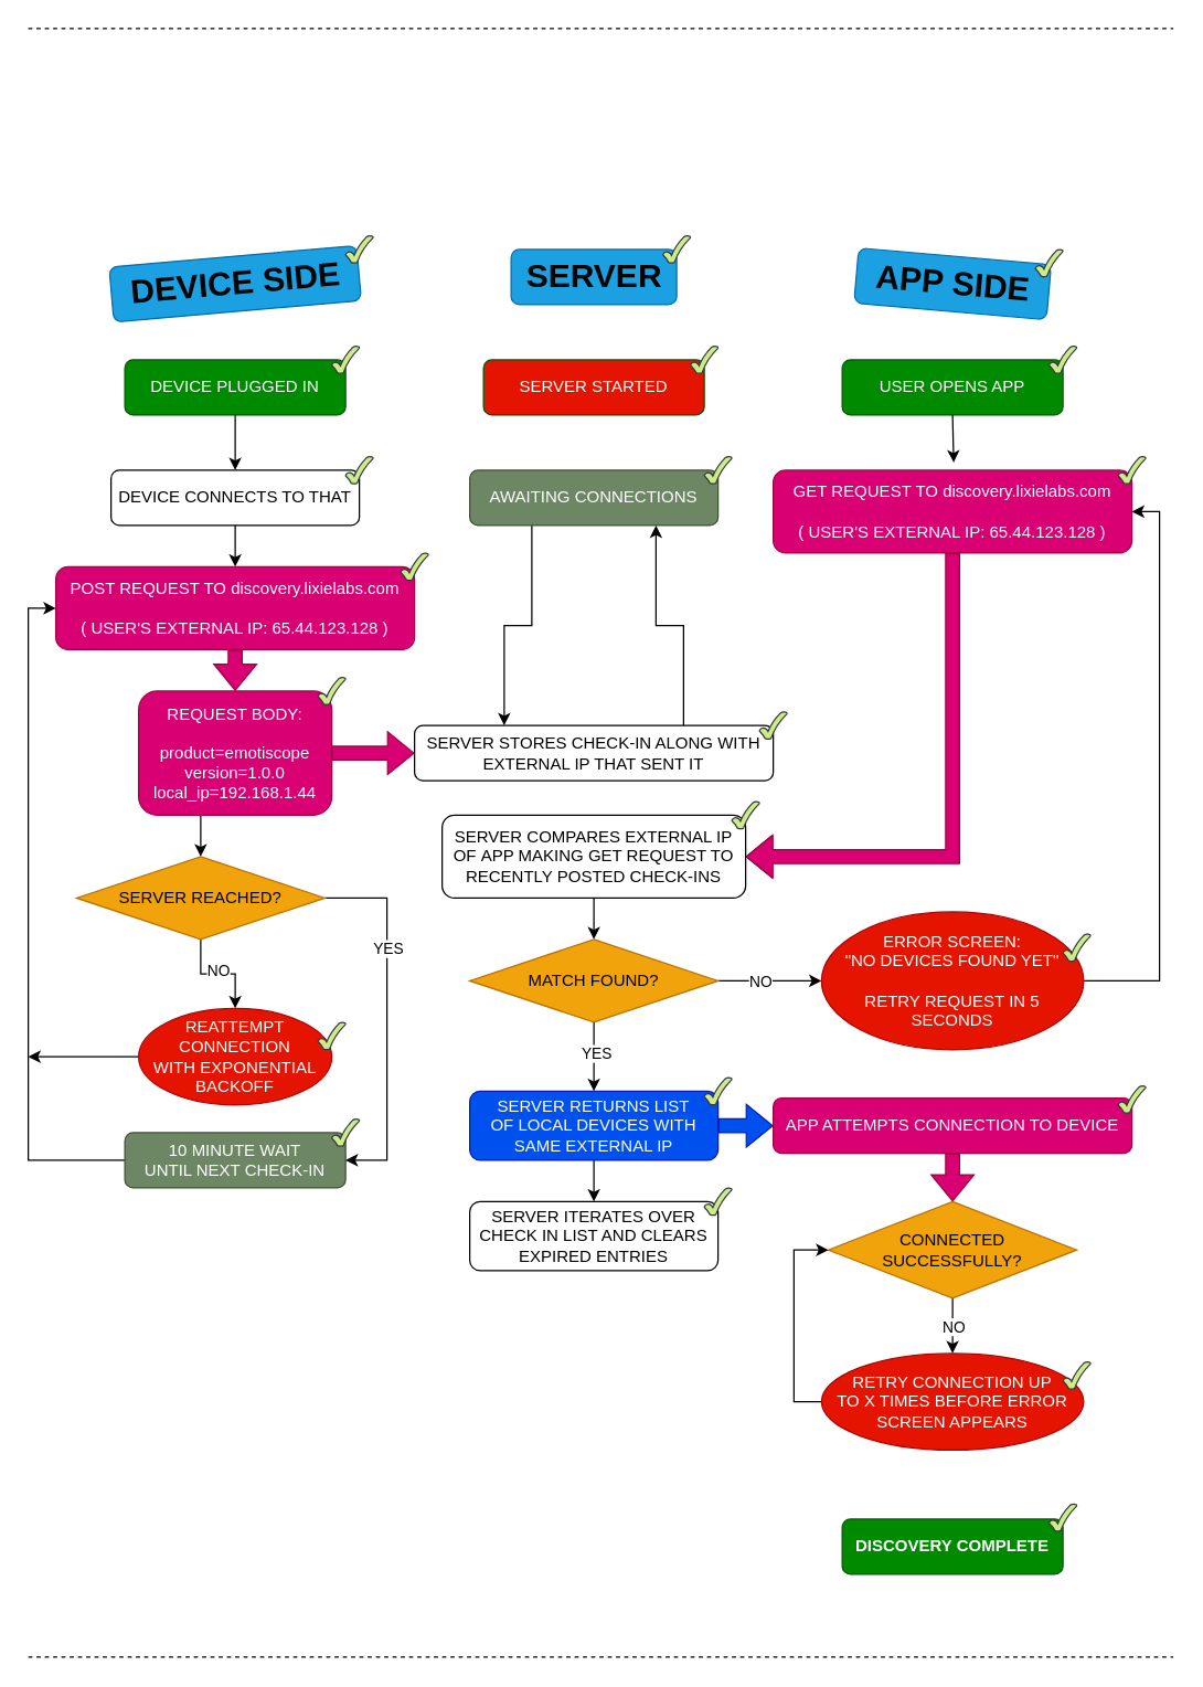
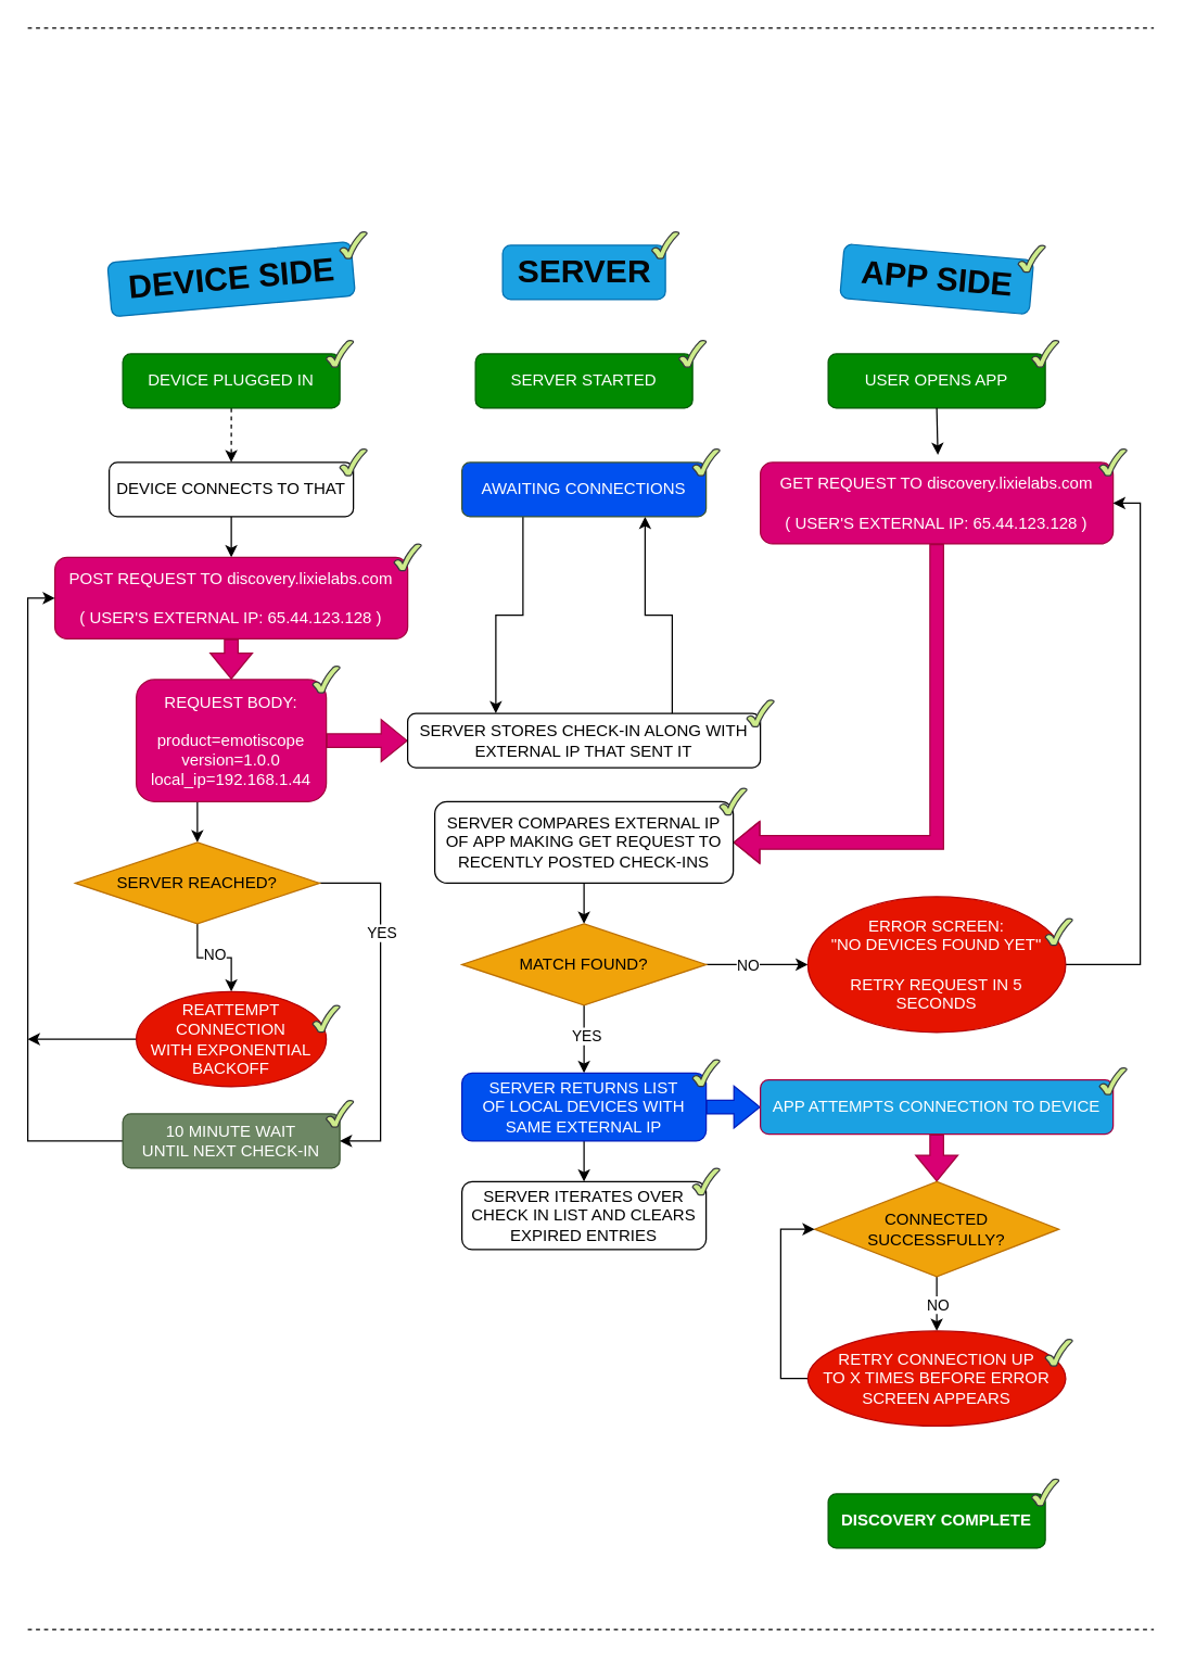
- <mxCell id="18" value="SERVER STARTED" style="rounded=1;whiteSpace=wrap;html=1;fillColor=#e51400;fontColor=#ffffff;strokeColor=#005700;" parent="1" vertex="1"><mxGeometry x="350" y="260" width="160" height="40" as="geometry" /></mxCell>
+ <mxCell id="18" value="SERVER STARTED" style="rounded=1;whiteSpace=wrap;html=1;fillColor=#008a00;fontColor=#ffffff;strokeColor=#005700;" parent="1" vertex="1"><mxGeometry x="350" y="260" width="160" height="40" as="geometry" /></mxCell>
- <mxCell id="2" style="edgeStyle=orthogonalEdgeStyle;rounded=0;orthogonalLoop=1;jettySize=auto;html=1;exitX=0.5;exitY=1;exitDx=0;exitDy=0;entryX=0.5;entryY=0;entryDx=0;entryDy=0;" parent="1" source="3" target="6" edge="1"><mxGeometry relative="1" as="geometry" /></mxCell>
+ <mxCell id="2" style="edgeStyle=orthogonalEdgeStyle;rounded=0;orthogonalLoop=1;jettySize=auto;html=1;exitX=0.5;exitY=1;exitDx=0;exitDy=0;entryX=0.5;entryY=0;entryDx=0;entryDy=0;dashed=1;" parent="1" source="3" target="6" edge="1"><mxGeometry relative="1" as="geometry" /></mxCell>
- <mxCell id="41" value="AWAITING CONNECTIONS" style="rounded=1;whiteSpace=wrap;html=1;fillColor=#6d8764;fontColor=#ffffff;strokeColor=#3A5431;" parent="1" vertex="1"><mxGeometry x="340" y="340" width="180" height="40" as="geometry" /></mxCell>
+ <mxCell id="41" value="AWAITING CONNECTIONS" style="rounded=1;whiteSpace=wrap;html=1;fillColor=#0050ef;fontColor=#ffffff;strokeColor=#3A5431;" parent="1" vertex="1"><mxGeometry x="340" y="340" width="180" height="40" as="geometry" /></mxCell>
- <mxCell id="46" value="APP ATTEMPTS CONNECTION TO DEVICE" style="rounded=1;whiteSpace=wrap;html=1;fillColor=#d80073;fontColor=#ffffff;strokeColor=#A50040;" parent="1" vertex="1"><mxGeometry x="560" y="795" width="260" height="40" as="geometry" /></mxCell>
+ <mxCell id="46" value="APP ATTEMPTS CONNECTION TO DEVICE" style="rounded=1;whiteSpace=wrap;html=1;fillColor=#1ba1e2;fontColor=#ffffff;strokeColor=#A50040;" parent="1" vertex="1"><mxGeometry x="560" y="795" width="260" height="40" as="geometry" /></mxCell>
